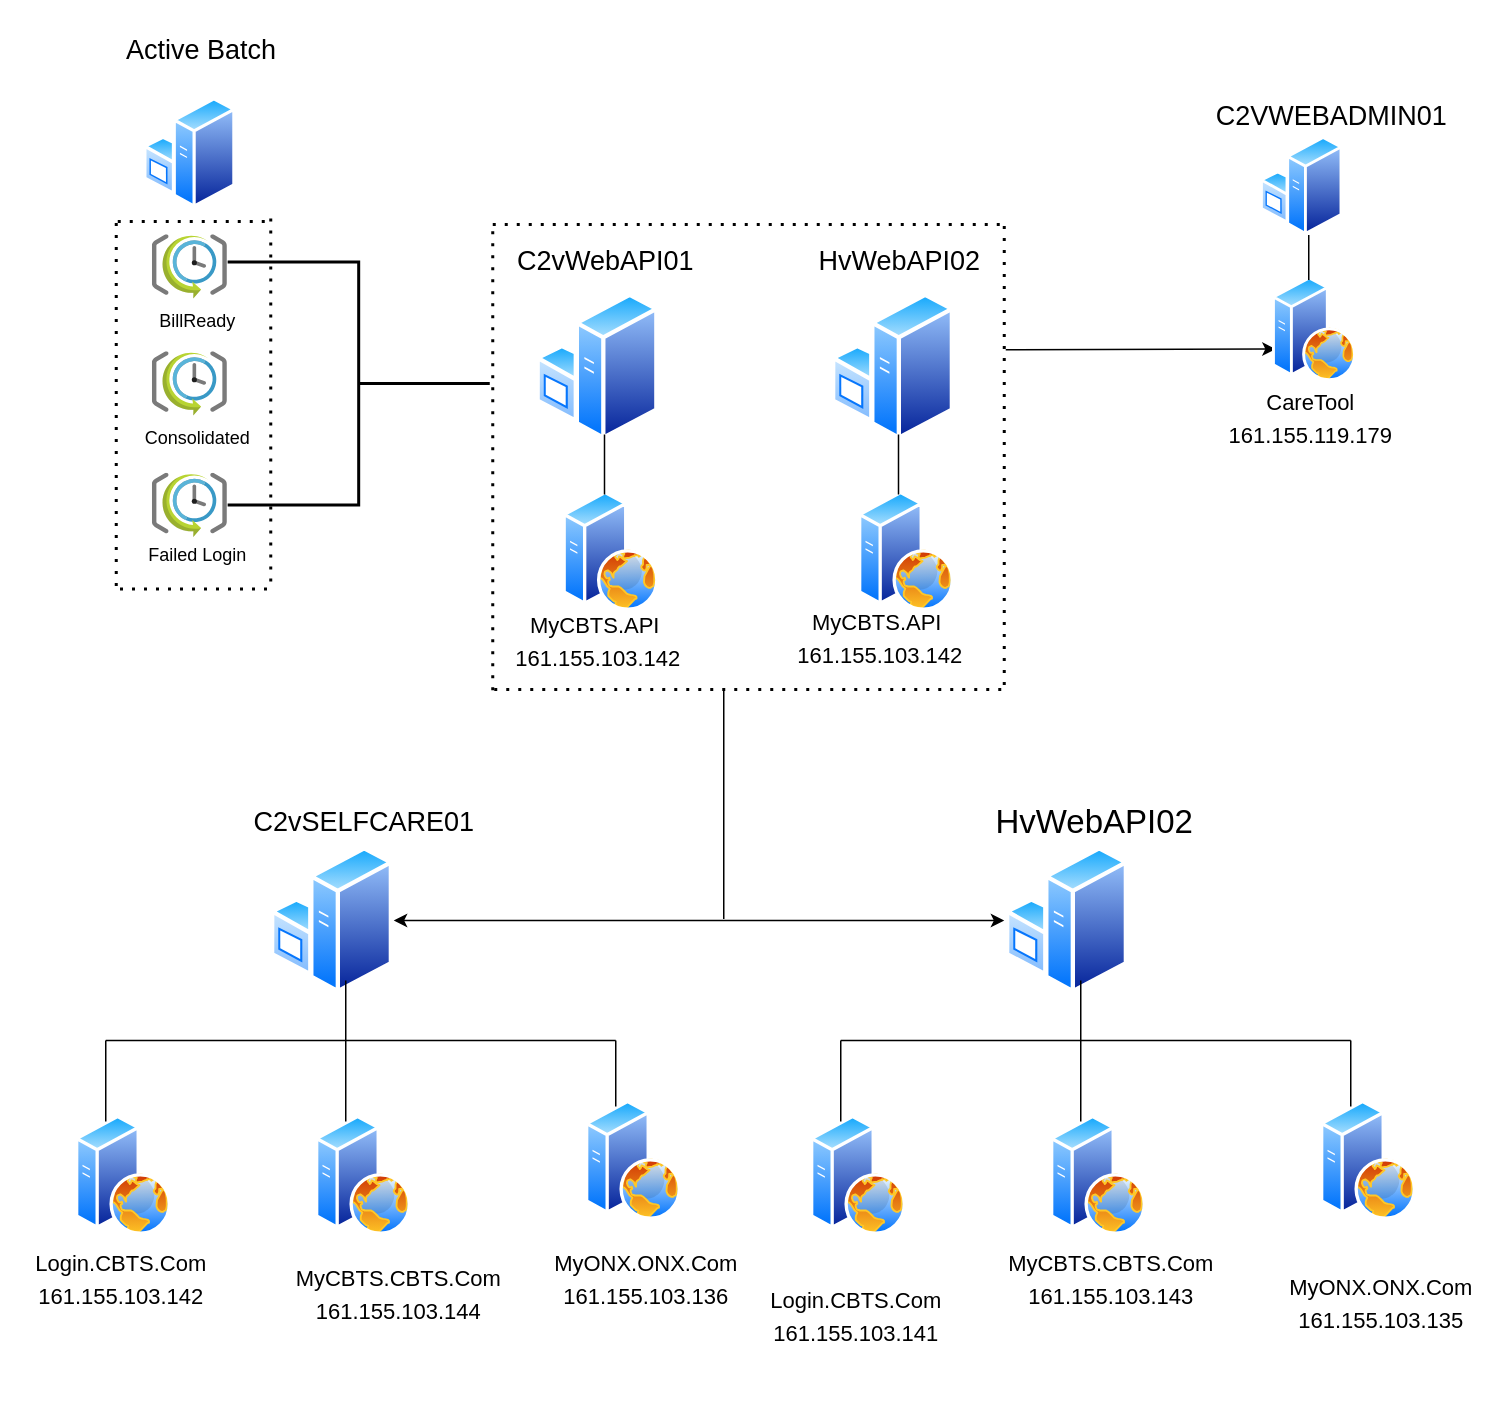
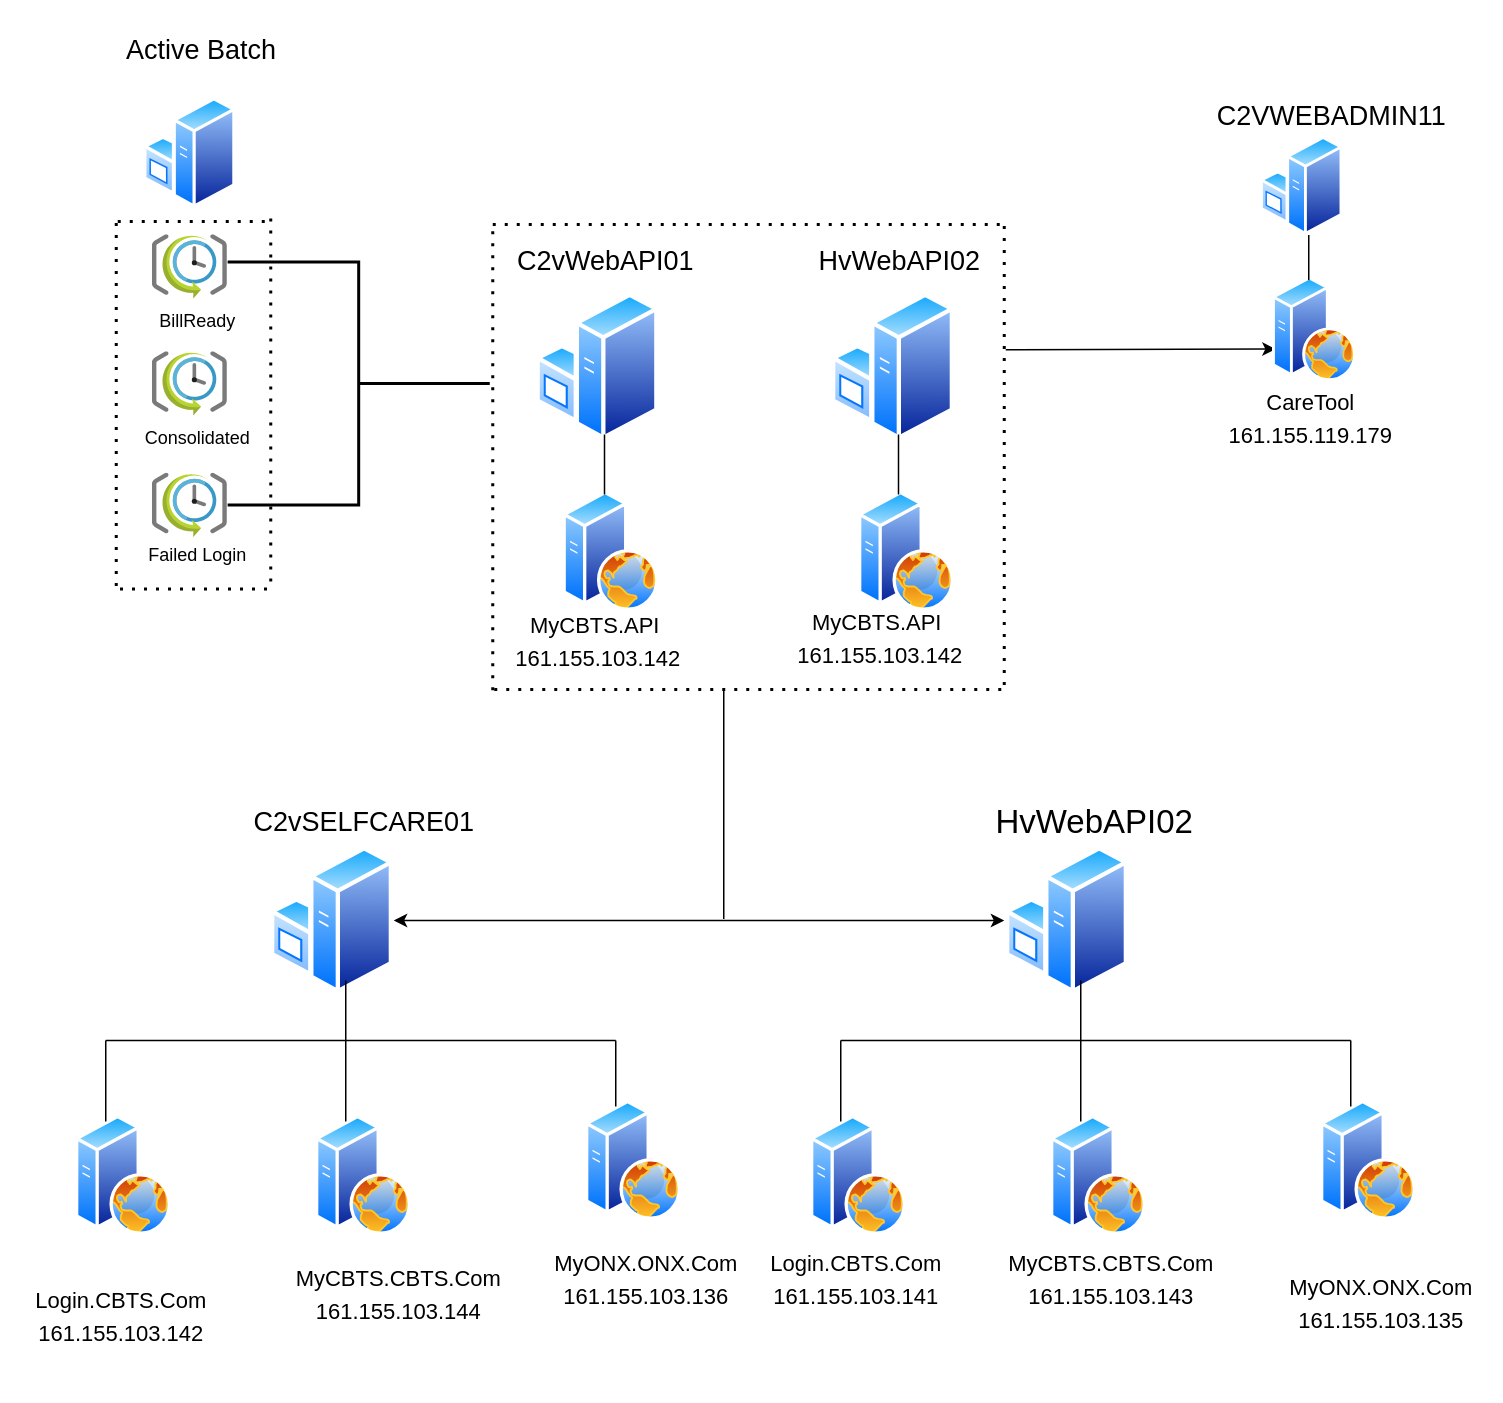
- <mxCell id="46" value="C2VWEBADMIN01" style="text;html=1;align=center;verticalAlign=middle;resizable=0;points=[];autosize=1;fontSize=18;" vertex="1" parent="1"><mxGeometry x="805" y="64" width="164" height="26" as="geometry" /></mxCell>
+ <mxCell id="46" value="C2VWEBADMIN11" style="text;html=1;align=center;verticalAlign=middle;resizable=0;points=[];autosize=1;fontSize=18;" vertex="1" parent="1"><mxGeometry x="805" y="64" width="164" height="26" as="geometry" /></mxCell>
- <mxCell id="12" value="&lt;font face=&quot;calibri, sans-serif&quot;&gt;&lt;span style=&quot;font-size: 14.667px&quot;&gt;Login.CBTS.Com &lt;br&gt;&lt;/span&gt;&lt;/font&gt;&lt;span style=&quot;font-size: 11pt ; font-family: &amp;#34;calibri&amp;#34; , sans-serif&quot;&gt;161.155.103.142&lt;/span&gt;&lt;font face=&quot;calibri, sans-serif&quot;&gt;&lt;span style=&quot;font-size: 14.667px&quot;&gt;&lt;br&gt;&lt;br&gt;&lt;/span&gt;&lt;/font&gt;" style="text;html=1;align=center;verticalAlign=middle;resizable=0;points=[];autosize=1;fontSize=18;" parent="1" vertex="1"><mxGeometry x="20" y="823" width="120" height="80" as="geometry" /></mxCell>
+ <mxCell id="12" value="&lt;font face=&quot;calibri, sans-serif&quot;&gt;&lt;span style=&quot;font-size: 14.667px&quot;&gt;Login.CBTS.Com &lt;br&gt;&lt;/span&gt;&lt;/font&gt;&lt;span style=&quot;font-size: 11pt ; font-family: &amp;#34;calibri&amp;#34; , sans-serif&quot;&gt;161.155.103.142&lt;/span&gt;&lt;font face=&quot;calibri, sans-serif&quot;&gt;&lt;span style=&quot;font-size: 14.667px&quot;&gt;&lt;br&gt;&lt;br&gt;&lt;/span&gt;&lt;/font&gt;" style="text;html=1;align=center;verticalAlign=middle;resizable=0;points=[];autosize=1;fontSize=18;" parent="1" vertex="1"><mxGeometry x="20" y="848" width="120" height="80" as="geometry" /></mxCell>
- <mxCell id="25" value="&lt;font face=&quot;calibri, sans-serif&quot;&gt;&lt;span style=&quot;font-size: 14.667px&quot;&gt;Login.CBTS.Com &lt;br&gt;&lt;/span&gt;&lt;/font&gt;&lt;span style=&quot;font-size: 11pt ; font-family: &amp;#34;calibri&amp;#34; , sans-serif&quot;&gt;161.155.103.141&lt;/span&gt;&lt;font face=&quot;calibri, sans-serif&quot;&gt;&lt;span style=&quot;font-size: 14.667px&quot;&gt;&lt;br&gt;&lt;br&gt;&lt;/span&gt;&lt;/font&gt;" style="text;html=1;align=center;verticalAlign=middle;resizable=0;points=[];autosize=1;fontSize=18;" parent="1" vertex="1"><mxGeometry x="510" y="848" width="120" height="80" as="geometry" /></mxCell>
+ <mxCell id="25" value="&lt;font face=&quot;calibri, sans-serif&quot;&gt;&lt;span style=&quot;font-size: 14.667px&quot;&gt;Login.CBTS.Com &lt;br&gt;&lt;/span&gt;&lt;/font&gt;&lt;span style=&quot;font-size: 11pt ; font-family: &amp;#34;calibri&amp;#34; , sans-serif&quot;&gt;161.155.103.141&lt;/span&gt;&lt;font face=&quot;calibri, sans-serif&quot;&gt;&lt;span style=&quot;font-size: 14.667px&quot;&gt;&lt;br&gt;&lt;br&gt;&lt;/span&gt;&lt;/font&gt;" style="text;html=1;align=center;verticalAlign=middle;resizable=0;points=[];autosize=1;fontSize=18;" parent="1" vertex="1"><mxGeometry x="510" y="823" width="120" height="80" as="geometry" /></mxCell>
